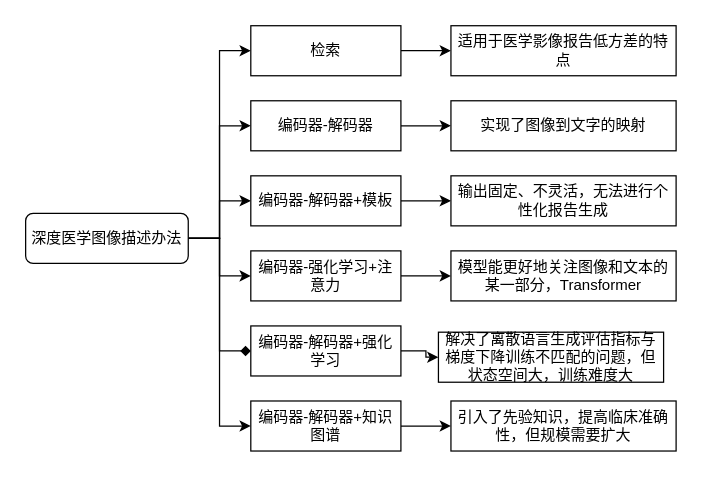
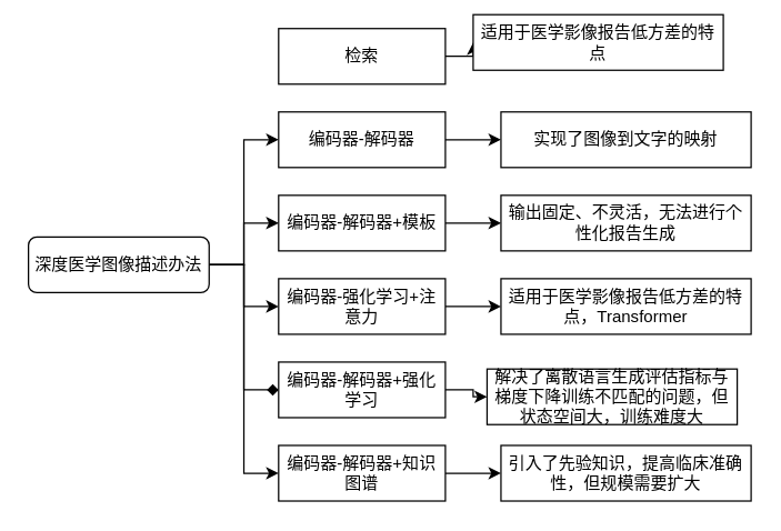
- <mxCell id="21" value="适用于医学影像报告低方差的特点" style="rounded=0;whiteSpace=wrap;html=1;" vertex="1" parent="1"><mxGeometry x="360" y="20" width="180" height="40" as="geometry" /></mxCell>
+ <mxCell id="21" value="适用于医学影像报告低方差的特点" style="rounded=0;whiteSpace=wrap;html=1;" vertex="1" parent="1"><mxGeometry x="340" y="10" width="180" height="40" as="geometry" /></mxCell>
- <mxCell id="5" style="edgeStyle=orthogonalEdgeStyle;rounded=0;orthogonalLoop=1;jettySize=auto;html=1;exitX=1;exitY=0.5;exitDx=0;exitDy=0;entryX=0;entryY=0.5;entryDx=0;entryDy=0;" edge="1" parent="1" source="8" target="20"><mxGeometry relative="1" as="geometry" /></mxCell>
- <mxCell id="24" value="模型能更好地关注图像和文本的某一部分，Transformer" style="rounded=0;whiteSpace=wrap;html=1;" vertex="1" parent="1"><mxGeometry x="360" y="200" width="180" height="40" as="geometry" /></mxCell>
+ <mxCell id="24" value="适用于医学影像报告低方差的特点，Transformer" style="rounded=0;whiteSpace=wrap;html=1;" vertex="1" parent="1"><mxGeometry x="360" y="200" width="180" height="40" as="geometry" /></mxCell>
